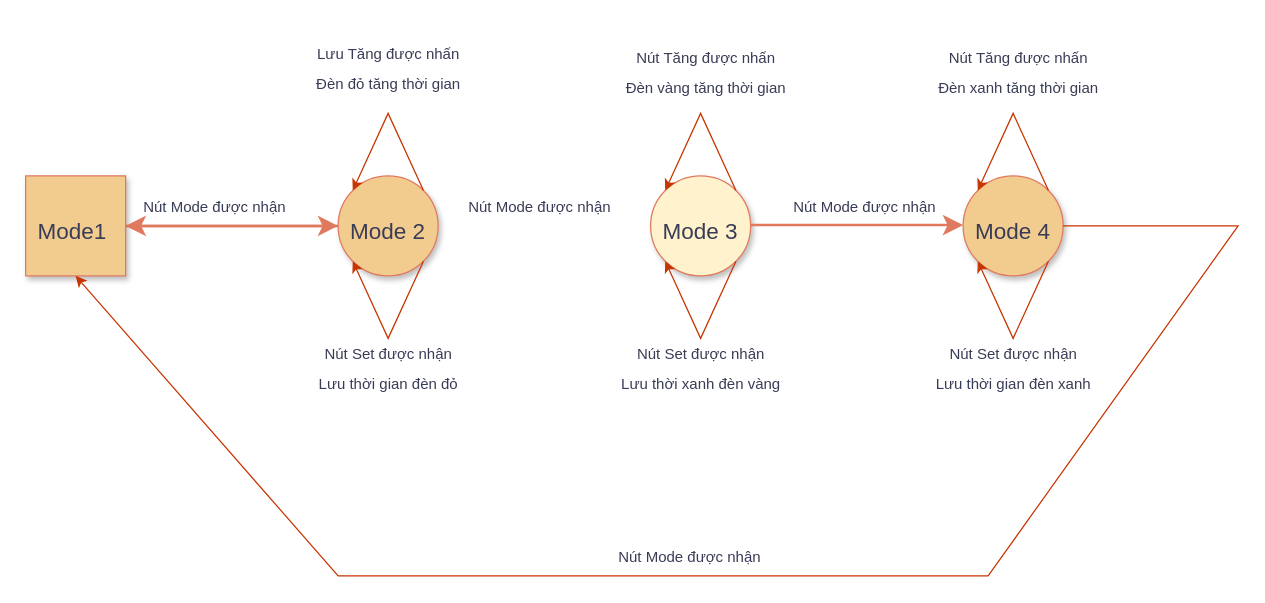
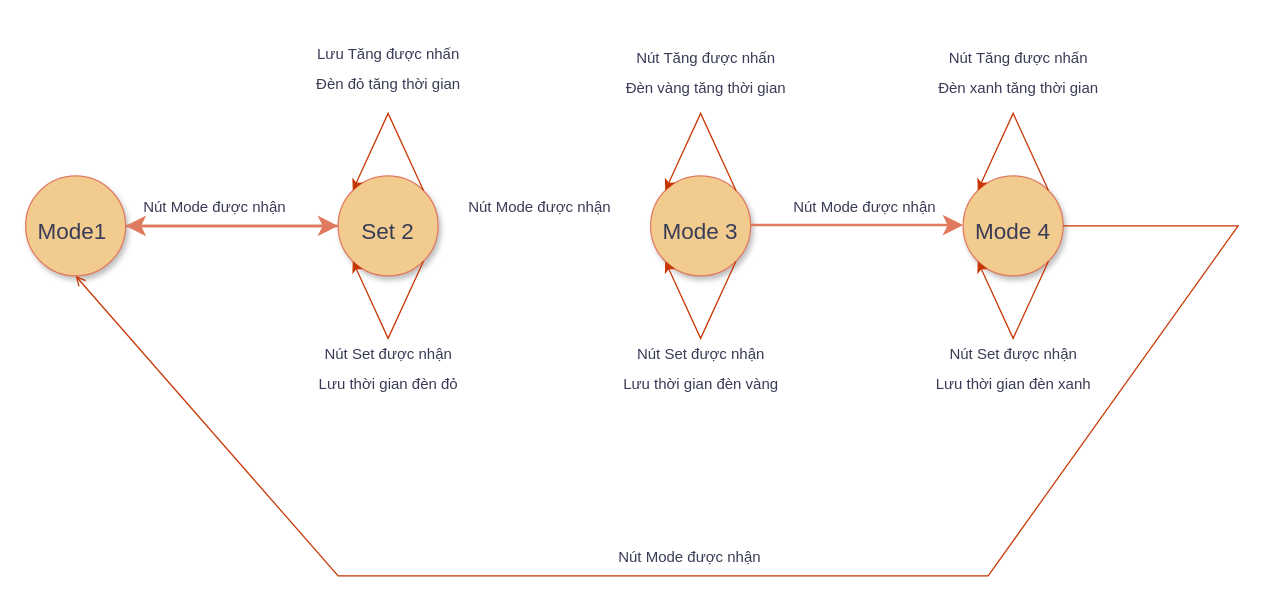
- <mxCell id="4" value="&lt;font style=&quot;font-size: 18px;&quot;&gt;Mode1&amp;nbsp;&lt;/font&gt;" style="whiteSpace=wrap;html=1;shadow=1;strokeWidth=1;fontSize=30;align=center;labelBackgroundColor=none;fillColor=#F2CC8F;strokeColor=#E07A5F;fontColor=#393C56;rounded=0;" parent="1" vertex="1"><mxGeometry x="20" y="140" width="80" height="80" as="geometry" /></mxCell>
+ <mxCell id="4" value="&lt;font style=&quot;font-size: 18px;&quot;&gt;Mode1&amp;nbsp;&lt;/font&gt;" style="ellipse;whiteSpace=wrap;html=1;rounded=0;shadow=1;strokeWidth=1;fontSize=30;align=center;labelBackgroundColor=none;fillColor=#F2CC8F;strokeColor=#E07A5F;fontColor=#393C56;" parent="1" vertex="1"><mxGeometry x="20" y="140" width="80" height="80" as="geometry" /></mxCell>
- <mxCell id="7" value="&lt;font style=&quot;font-size: 18px;&quot;&gt;Mode 2&lt;/font&gt;" style="ellipse;whiteSpace=wrap;html=1;rounded=0;shadow=1;strokeWidth=1;fontSize=30;align=center;labelBackgroundColor=none;fillColor=#F2CC8F;strokeColor=#E07A5F;fontColor=#393C56;" parent="1" vertex="1"><mxGeometry x="270" y="140" width="80" height="80" as="geometry" /></mxCell>
+ <mxCell id="7" value="&lt;font style=&quot;font-size: 18px;&quot;&gt;Set 2&lt;/font&gt;" style="ellipse;whiteSpace=wrap;html=1;rounded=0;shadow=1;strokeWidth=1;fontSize=30;align=center;labelBackgroundColor=none;fillColor=#F2CC8F;strokeColor=#E07A5F;fontColor=#393C56;" parent="1" vertex="1"><mxGeometry x="270" y="140" width="80" height="80" as="geometry" /></mxCell>
- <mxCell id="5" value="&lt;font style=&quot;font-size: 18px;&quot;&gt;Mode 3&lt;/font&gt;" style="ellipse;whiteSpace=wrap;html=1;rounded=0;shadow=1;strokeWidth=1;fontSize=30;align=center;labelBackgroundColor=none;fillColor=#fff2cc;strokeColor=#E07A5F;fontColor=#393C56;" parent="1" vertex="1"><mxGeometry x="520" y="140" width="80" height="80" as="geometry" /></mxCell>
+ <mxCell id="5" value="&lt;font style=&quot;font-size: 18px;&quot;&gt;Mode 3&lt;/font&gt;" style="ellipse;whiteSpace=wrap;html=1;rounded=0;shadow=1;strokeWidth=1;fontSize=30;align=center;labelBackgroundColor=none;fillColor=#F2CC8F;strokeColor=#E07A5F;fontColor=#393C56;" parent="1" vertex="1"><mxGeometry x="520" y="140" width="80" height="80" as="geometry" /></mxCell>
- <mxCell id="24" value="" style="endArrow=classic;html=1;rounded=0;fillColor=#fa6800;strokeColor=#C73500;exitX=1;exitY=0.5;exitDx=0;exitDy=0;entryX=0.5;entryY=1;entryDx=0;entryDy=0;" edge="1" parent="1" source="17" target="4"><mxGeometry width="50" height="50" relative="1" as="geometry"><mxPoint x="870" y="190" as="sourcePoint" /><mxPoint x="100" y="360" as="targetPoint" /><Array as="points"><mxPoint x="990" y="180" /><mxPoint x="790" y="460" /><mxPoint x="660" y="460" /><mxPoint x="270" y="460" /></Array></mxGeometry></mxCell>
+ <mxCell id="24" value="" style="endArrow=open;html=1;rounded=0;fillColor=#fa6800;strokeColor=#C73500;exitX=1;exitY=0.5;exitDx=0;exitDy=0;entryX=0.5;entryY=1;entryDx=0;entryDy=0;" edge="1" parent="1" source="17" target="4"><mxGeometry width="50" height="50" relative="1" as="geometry"><mxPoint x="870" y="190" as="sourcePoint" /><mxPoint x="100" y="360" as="targetPoint" /><Array as="points"><mxPoint x="990" y="180" /><mxPoint x="790" y="460" /><mxPoint x="660" y="460" /><mxPoint x="270" y="460" /></Array></mxGeometry></mxCell>
- <mxCell id="15" value="&lt;font style=&quot;font-size: 12px;&quot;&gt;Nút Set được nhận&lt;/font&gt;&lt;div&gt;&lt;font style=&quot;font-size: 12px;&quot;&gt;Lưu thời xanh đèn vàng&lt;/font&gt;&lt;/div&gt;" style="text;html=1;resizable=0;points=[];align=center;verticalAlign=middle;labelBackgroundColor=none;fontSize=20;fontColor=#393C56;" vertex="1" connectable="0" parent="1"><mxGeometry x="559.993" y="290" as="geometry" /></mxCell>
+ <mxCell id="15" value="&lt;font style=&quot;font-size: 12px;&quot;&gt;Nút Set được nhận&lt;/font&gt;&lt;div&gt;&lt;font style=&quot;font-size: 12px;&quot;&gt;Lưu thời gian đèn vàng&lt;/font&gt;&lt;/div&gt;" style="text;html=1;resizable=0;points=[];align=center;verticalAlign=middle;labelBackgroundColor=none;fontSize=20;fontColor=#393C56;" vertex="1" connectable="0" parent="1"><mxGeometry x="559.993" y="290" as="geometry" /></mxCell>
